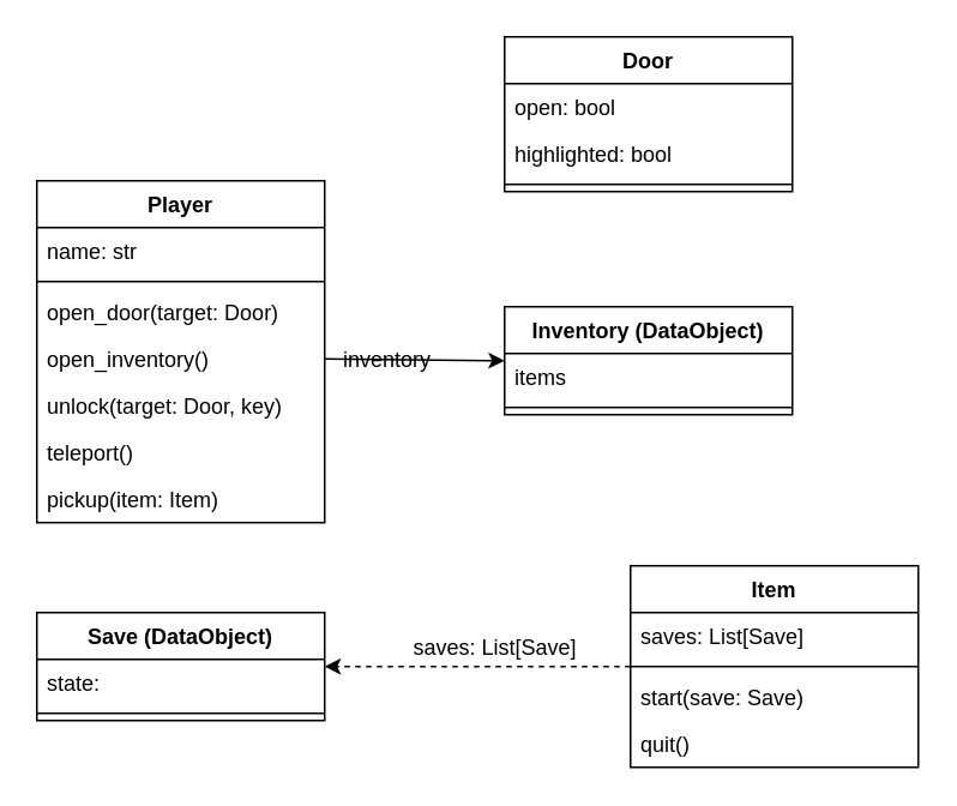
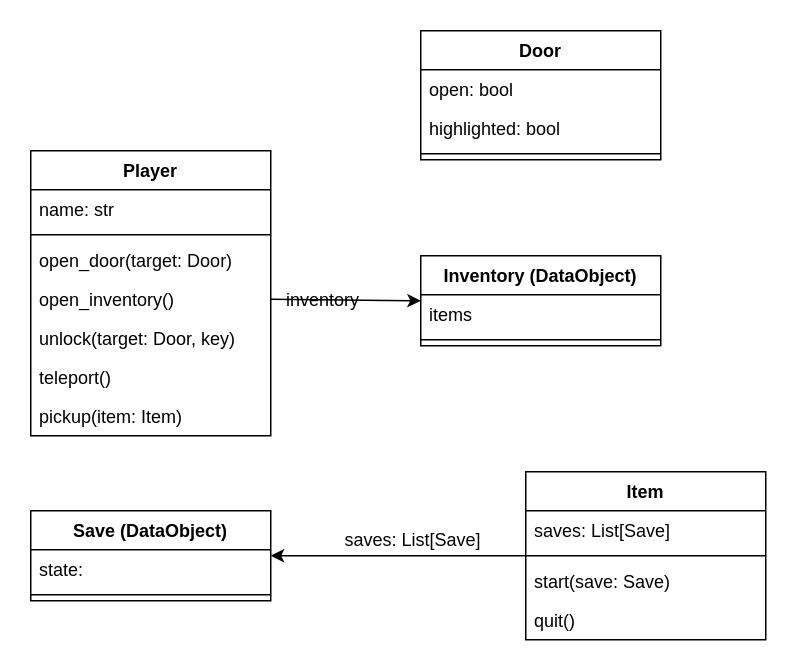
- <mxCell id="27" value="" style="endArrow=classic;html=1;dashed=1;" edge="1" parent="1" source="17" target="24"><mxGeometry width="50" height="50" relative="1" as="geometry"><mxPoint x="270" y="290" as="sourcePoint" /><mxPoint x="320" y="240" as="targetPoint" /></mxGeometry></mxCell>
+ <mxCell id="27" value="" style="endArrow=classic;html=1;" edge="1" parent="1" source="17" target="24"><mxGeometry width="50" height="50" relative="1" as="geometry"><mxPoint x="270" y="290" as="sourcePoint" /><mxPoint x="320" y="240" as="targetPoint" /></mxGeometry></mxCell>
